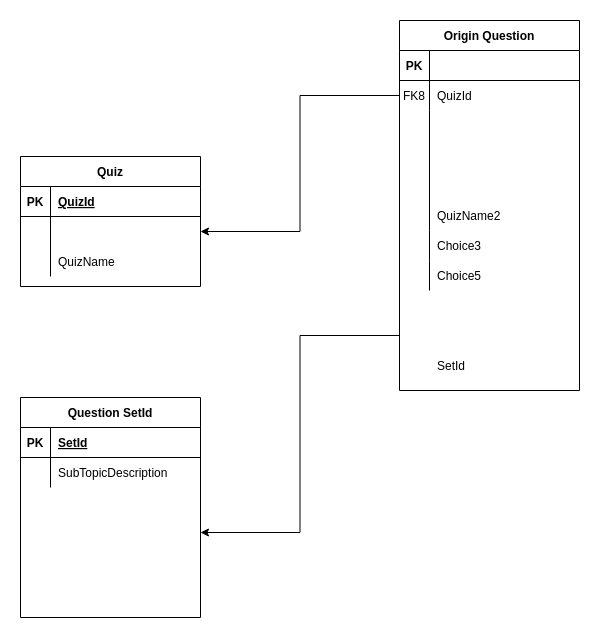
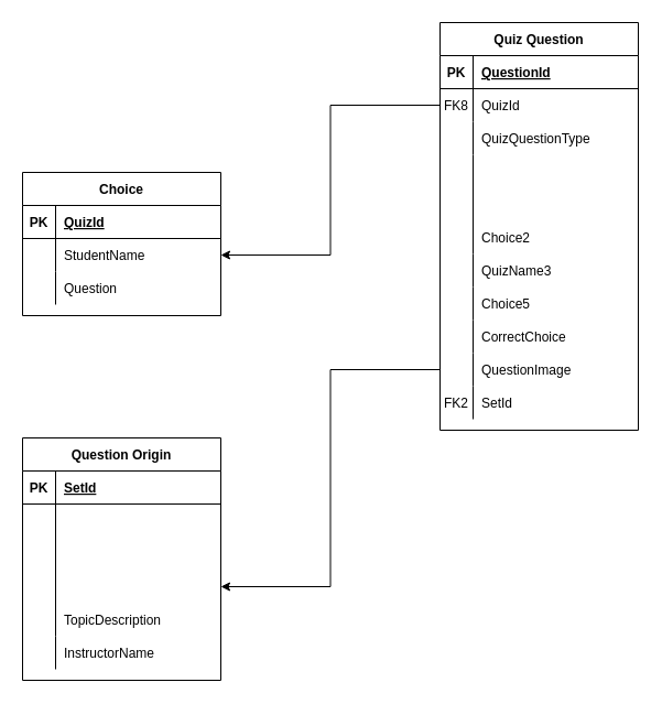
- <mxCell id="12" value="Origin Question" style="shape=table;startSize=30;container=1;collapsible=1;childLayout=tableLayout;fixedRows=1;rowLines=0;fontStyle=1;align=center;resizeLast=1;" vertex="1" parent="1"><mxGeometry x="399" y="20" width="180" height="370" as="geometry" /></mxCell>
+ <mxCell id="12" value="Quiz Question" style="shape=table;startSize=30;container=1;collapsible=1;childLayout=tableLayout;fixedRows=1;rowLines=0;fontStyle=1;align=center;resizeLast=1;" vertex="1" parent="1"><mxGeometry x="399" y="20" width="180" height="370" as="geometry" /></mxCell>
+ <mxCell id="15" value="QuestionId" style="shape=partialRectangle;connectable=0;fillColor=none;top=0;left=0;bottom=0;right=0;align=left;spacingLeft=6;fontStyle=5;overflow=hidden;" vertex="1" parent="13"><mxGeometry x="30" width="150" height="30" as="geometry"><mxRectangle width="150" height="30" as="alternateBounds" /></mxGeometry></mxCell>
+ <mxCell id="21" value="QuizQuestionType" style="shape=partialRectangle;connectable=0;fillColor=none;top=0;left=0;bottom=0;right=0;align=left;spacingLeft=6;overflow=hidden;" vertex="1" parent="19"><mxGeometry x="30" width="150" height="30" as="geometry"><mxRectangle width="150" height="30" as="alternateBounds" /></mxGeometry></mxCell>
- <mxCell id="2" value="Quiz" style="shape=table;startSize=30;container=1;collapsible=1;childLayout=tableLayout;fixedRows=1;rowLines=0;fontStyle=1;align=center;resizeLast=1;" vertex="1" parent="1"><mxGeometry x="20" y="156" width="180" height="130" as="geometry" /></mxCell>
+ <mxCell id="2" value="Choice" style="shape=table;startSize=30;container=1;collapsible=1;childLayout=tableLayout;fixedRows=1;rowLines=0;fontStyle=1;align=center;resizeLast=1;" vertex="1" parent="1"><mxGeometry x="20" y="156" width="180" height="130" as="geometry" /></mxCell>
- <mxCell id="28" value="QuizName2" style="shape=partialRectangle;connectable=0;fillColor=none;top=0;left=0;bottom=0;right=0;align=left;spacingLeft=6;overflow=hidden;" vertex="1" parent="26"><mxGeometry x="30" width="150" height="30" as="geometry"><mxRectangle width="150" height="30" as="alternateBounds" /></mxGeometry></mxCell>
+ <mxCell id="28" value="Choice2" style="shape=partialRectangle;connectable=0;fillColor=none;top=0;left=0;bottom=0;right=0;align=left;spacingLeft=6;overflow=hidden;" vertex="1" parent="26"><mxGeometry x="30" width="150" height="30" as="geometry"><mxRectangle width="150" height="30" as="alternateBounds" /></mxGeometry></mxCell>
+ <mxCell id="8" value="StudentName" style="shape=partialRectangle;connectable=0;fillColor=none;top=0;left=0;bottom=0;right=0;align=left;spacingLeft=6;overflow=hidden;" vertex="1" parent="6"><mxGeometry x="30" width="150" height="30" as="geometry"><mxRectangle width="150" height="30" as="alternateBounds" /></mxGeometry></mxCell>
- <mxCell id="31" value="Choice3" style="shape=partialRectangle;connectable=0;fillColor=none;top=0;left=0;bottom=0;right=0;align=left;spacingLeft=6;overflow=hidden;" vertex="1" parent="29"><mxGeometry x="30" width="150" height="30" as="geometry"><mxRectangle width="150" height="30" as="alternateBounds" /></mxGeometry></mxCell>
+ <mxCell id="31" value="QuizName3" style="shape=partialRectangle;connectable=0;fillColor=none;top=0;left=0;bottom=0;right=0;align=left;spacingLeft=6;overflow=hidden;" vertex="1" parent="29"><mxGeometry x="30" width="150" height="30" as="geometry"><mxRectangle width="150" height="30" as="alternateBounds" /></mxGeometry></mxCell>
- <mxCell id="11" value="QuizName" style="shape=partialRectangle;connectable=0;fillColor=none;top=0;left=0;bottom=0;right=0;align=left;spacingLeft=6;overflow=hidden;" vertex="1" parent="9"><mxGeometry x="30" width="150" height="30" as="geometry"><mxRectangle width="150" height="30" as="alternateBounds" /></mxGeometry></mxCell>
+ <mxCell id="11" value="Question" style="shape=partialRectangle;connectable=0;fillColor=none;top=0;left=0;bottom=0;right=0;align=left;spacingLeft=6;overflow=hidden;" vertex="1" parent="9"><mxGeometry x="30" width="150" height="30" as="geometry"><mxRectangle width="150" height="30" as="alternateBounds" /></mxGeometry></mxCell>
+ <mxCell id="37" value="CorrectChoice" style="shape=partialRectangle;connectable=0;fillColor=none;top=0;left=0;bottom=0;right=0;align=left;spacingLeft=6;overflow=hidden;" vertex="1" parent="35"><mxGeometry x="30" width="150" height="30" as="geometry"><mxRectangle width="150" height="30" as="alternateBounds" /></mxGeometry></mxCell>
+ <mxCell id="40" value="QuestionImage" style="shape=partialRectangle;connectable=0;fillColor=none;top=0;left=0;bottom=0;right=0;align=left;spacingLeft=6;overflow=hidden;" vertex="1" parent="38"><mxGeometry x="30" width="150" height="30" as="geometry"><mxRectangle width="150" height="30" as="alternateBounds" /></mxGeometry></mxCell>
+ <mxCell id="42" value="FK2" style="shape=partialRectangle;connectable=0;fillColor=none;top=0;left=0;bottom=0;right=0;editable=1;overflow=hidden;" vertex="1" parent="41"><mxGeometry width="30" height="30" as="geometry"><mxRectangle width="30" height="30" as="alternateBounds" /></mxGeometry></mxCell>
- <mxCell id="44" value="Question SetId" style="shape=table;startSize=30;container=1;collapsible=1;childLayout=tableLayout;fixedRows=1;rowLines=0;fontStyle=1;align=center;resizeLast=1;" vertex="1" parent="1"><mxGeometry x="20" y="397" width="180" height="220" as="geometry" /></mxCell>
+ <mxCell id="44" value="Question Origin" style="shape=table;startSize=30;container=1;collapsible=1;childLayout=tableLayout;fixedRows=1;rowLines=0;fontStyle=1;align=center;resizeLast=1;" vertex="1" parent="1"><mxGeometry x="20" y="397" width="180" height="220" as="geometry" /></mxCell>
- <mxCell id="50" value="SubTopicDescription" style="shape=partialRectangle;connectable=0;fillColor=none;top=0;left=0;bottom=0;right=0;align=left;spacingLeft=6;overflow=hidden;" vertex="1" parent="48"><mxGeometry x="30" width="150" height="30" as="geometry"><mxRectangle width="150" height="30" as="alternateBounds" /></mxGeometry></mxCell>
+ <mxCell id="57" value="TopicDescription" style="shape=partialRectangle;connectable=0;fillColor=none;top=0;left=0;bottom=0;right=0;align=left;spacingLeft=6;overflow=hidden;" vertex="1" parent="55"><mxGeometry x="30" width="150" height="30" as="geometry"><mxRectangle width="150" height="30" as="alternateBounds" /></mxGeometry></mxCell>
+ <mxCell id="60" value="InstructorName" style="shape=partialRectangle;connectable=0;fillColor=none;top=0;left=0;bottom=0;right=0;align=left;spacingLeft=6;overflow=hidden;" vertex="1" parent="58"><mxGeometry x="30" width="150" height="30" as="geometry"><mxRectangle width="150" height="30" as="alternateBounds" /></mxGeometry></mxCell>
